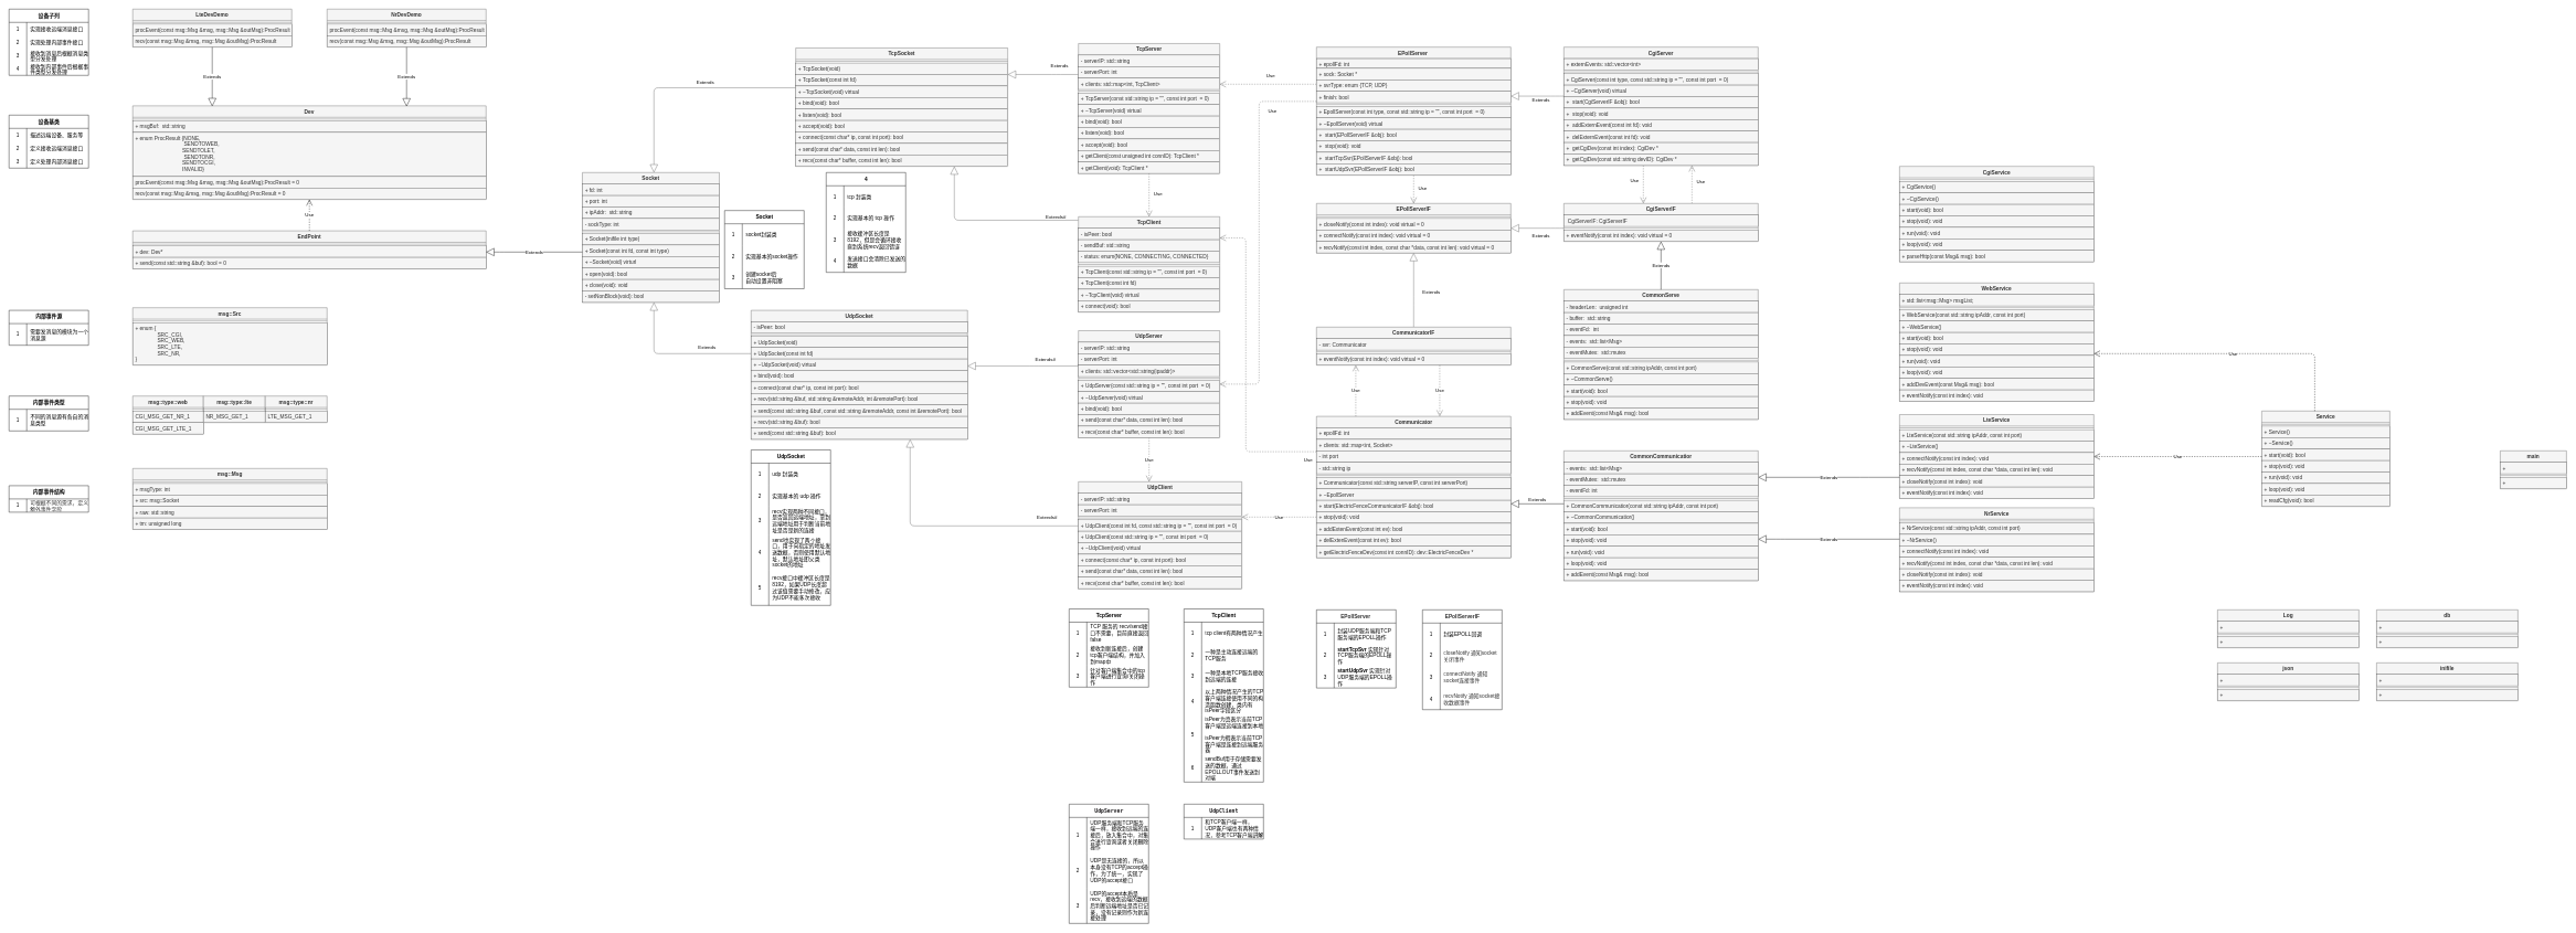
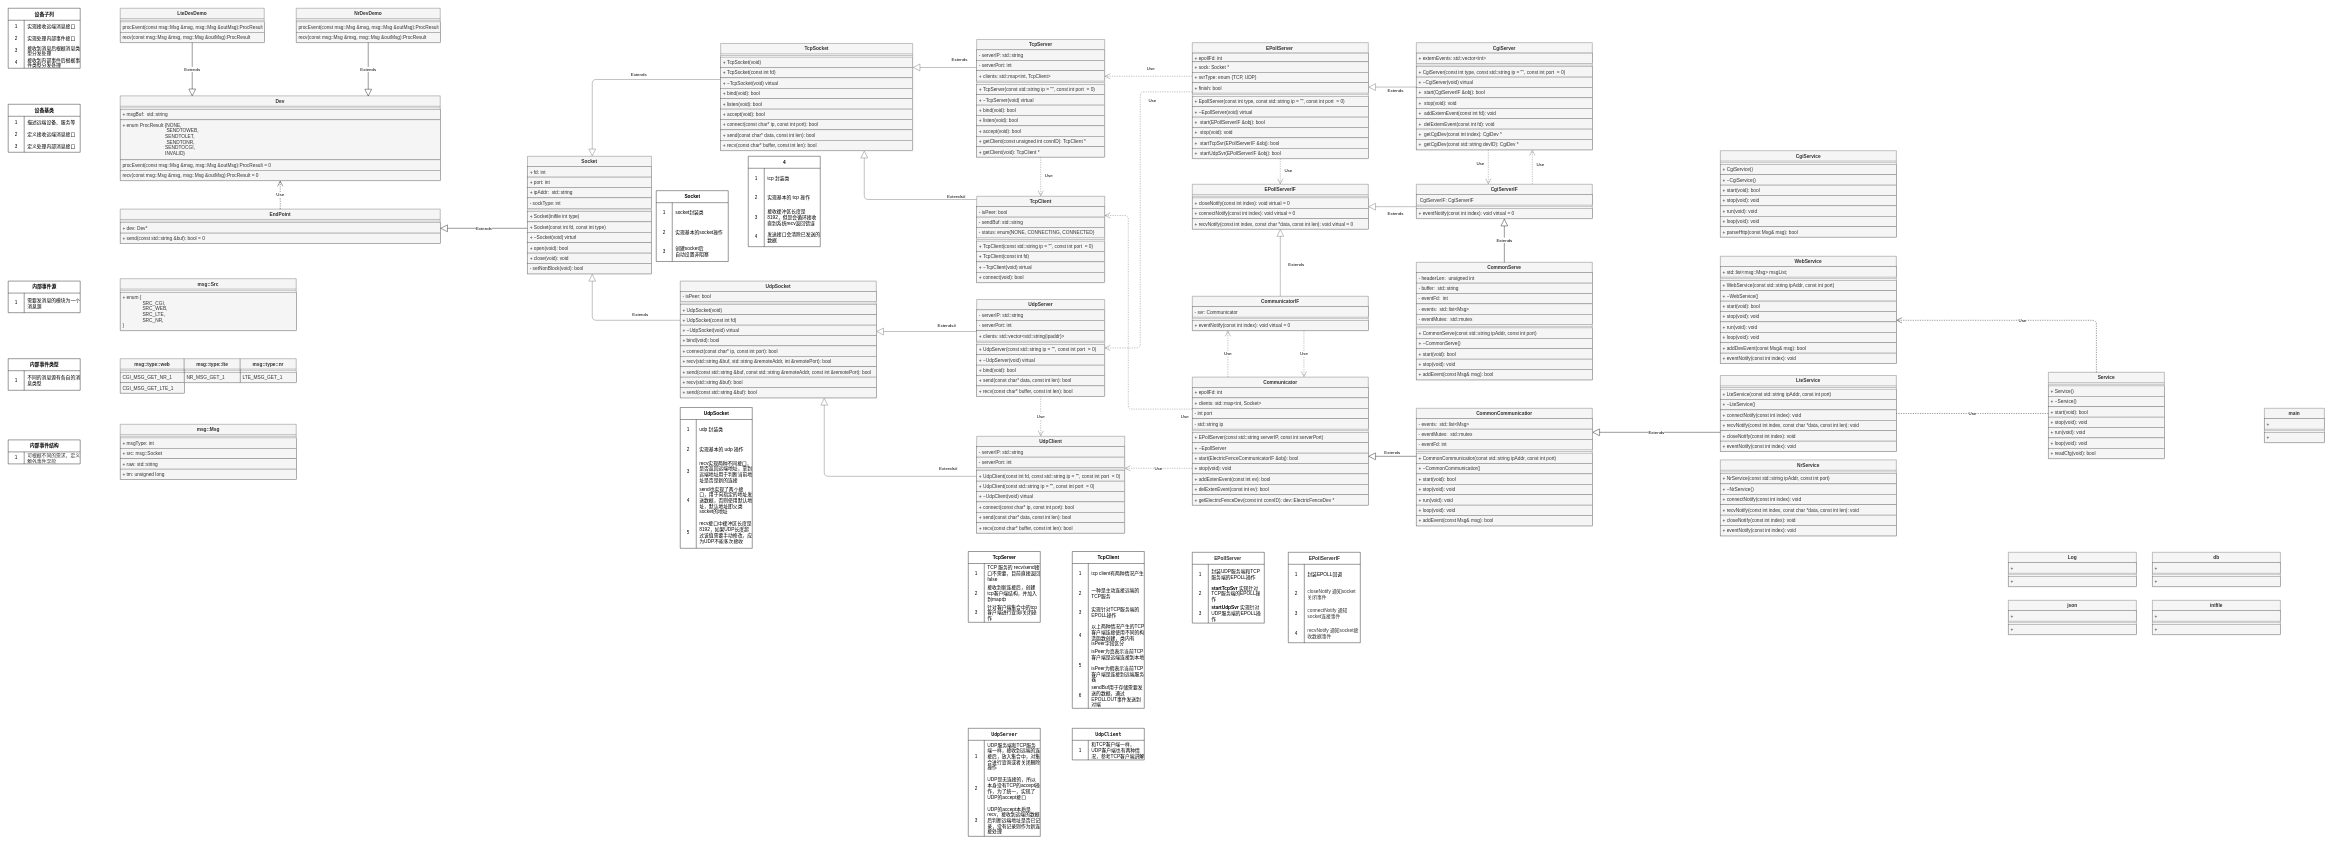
- <mxCell id="243" value="Use" style="endArrow=open;endSize=12;dashed=1;html=1;edgeStyle=orthogonalEdgeStyle;" parent="1" source="233" target="178" edge="1"><mxGeometry width="160" relative="1" as="geometry"><mxPoint x="4780" y="930" as="sourcePoint" /><mxPoint x="4940" y="930" as="targetPoint" /><Array as="points"><mxPoint x="4990" y="1033" /><mxPoint x="4990" y="1033" /></Array></mxGeometry></mxCell>
+ <mxCell id="243" value="Use" style="endArrow=none;endSize=12;dashed=1;html=1;edgeStyle=orthogonalEdgeStyle;" parent="1" source="233" target="178" edge="1"><mxGeometry width="160" relative="1" as="geometry"><mxPoint x="4780" y="930" as="sourcePoint" /><mxPoint x="4940" y="930" as="targetPoint" /><Array as="points"><mxPoint x="4990" y="1033" /><mxPoint x="4990" y="1033" /></Array></mxGeometry></mxCell>
- <mxCell id="68" value="+ Communicator(const std::string serverIP, const int serverPort)" style="text;align=left;verticalAlign=top;spacingLeft=4;spacingRight=4;overflow=hidden;rotatable=0;points=[[0,0.5],[1,0.5]];portConstraint=eastwest;fillColor=#f5f5f5;fontColor=#333333;strokeColor=#666666;" parent="62" vertex="1"><mxGeometry y="138" width="440" height="26" as="geometry" /></mxCell>
+ <mxCell id="68" value="+ EPollServer(const std::string serverIP, const int serverPort)" style="text;align=left;verticalAlign=top;spacingLeft=4;spacingRight=4;overflow=hidden;rotatable=0;points=[[0,0.5],[1,0.5]];portConstraint=eastwest;fillColor=#f5f5f5;fontColor=#333333;strokeColor=#666666;" parent="62" vertex="1"><mxGeometry y="138" width="440" height="26" as="geometry" /></mxCell>
- <mxCell id="208" value="Extends" style="endArrow=block;endSize=16;endFill=0;html=1;edgeStyle=orthogonalEdgeStyle;" parent="1" source="200" target="220" edge="1"><mxGeometry width="160" relative="1" as="geometry"><mxPoint x="4020" y="1250" as="sourcePoint" /><mxPoint x="3420" y="1250" as="targetPoint" /><Array as="points"><mxPoint x="4030" y="1220" /><mxPoint x="4030" y="1220" /></Array></mxGeometry></mxCell>
- <mxCell id="366" value="一种是本地TCP服务接收到远端的连接" style="shape=partialRectangle;html=1;whiteSpace=wrap;connectable=0;fillColor=none;top=0;left=0;bottom=0;right=0;align=left;spacingLeft=6;overflow=hidden;strokeColor=default;fontFamily=Helvetica;fontSize=12;fontColor=default;" parent="364" vertex="1"><mxGeometry x="40" width="140" height="49" as="geometry"><mxRectangle width="140" height="49" as="alternateBounds" /></mxGeometry></mxCell>
+ <mxCell id="366" value="实现针对TCP服务端的EPOLL操作" style="shape=partialRectangle;html=1;whiteSpace=wrap;connectable=0;fillColor=none;top=0;left=0;bottom=0;right=0;align=left;spacingLeft=6;overflow=hidden;strokeColor=default;fontFamily=Helvetica;fontSize=12;fontColor=default;" parent="364" vertex="1"><mxGeometry x="40" width="140" height="49" as="geometry"><mxRectangle width="140" height="49" as="alternateBounds" /></mxGeometry></mxCell>
